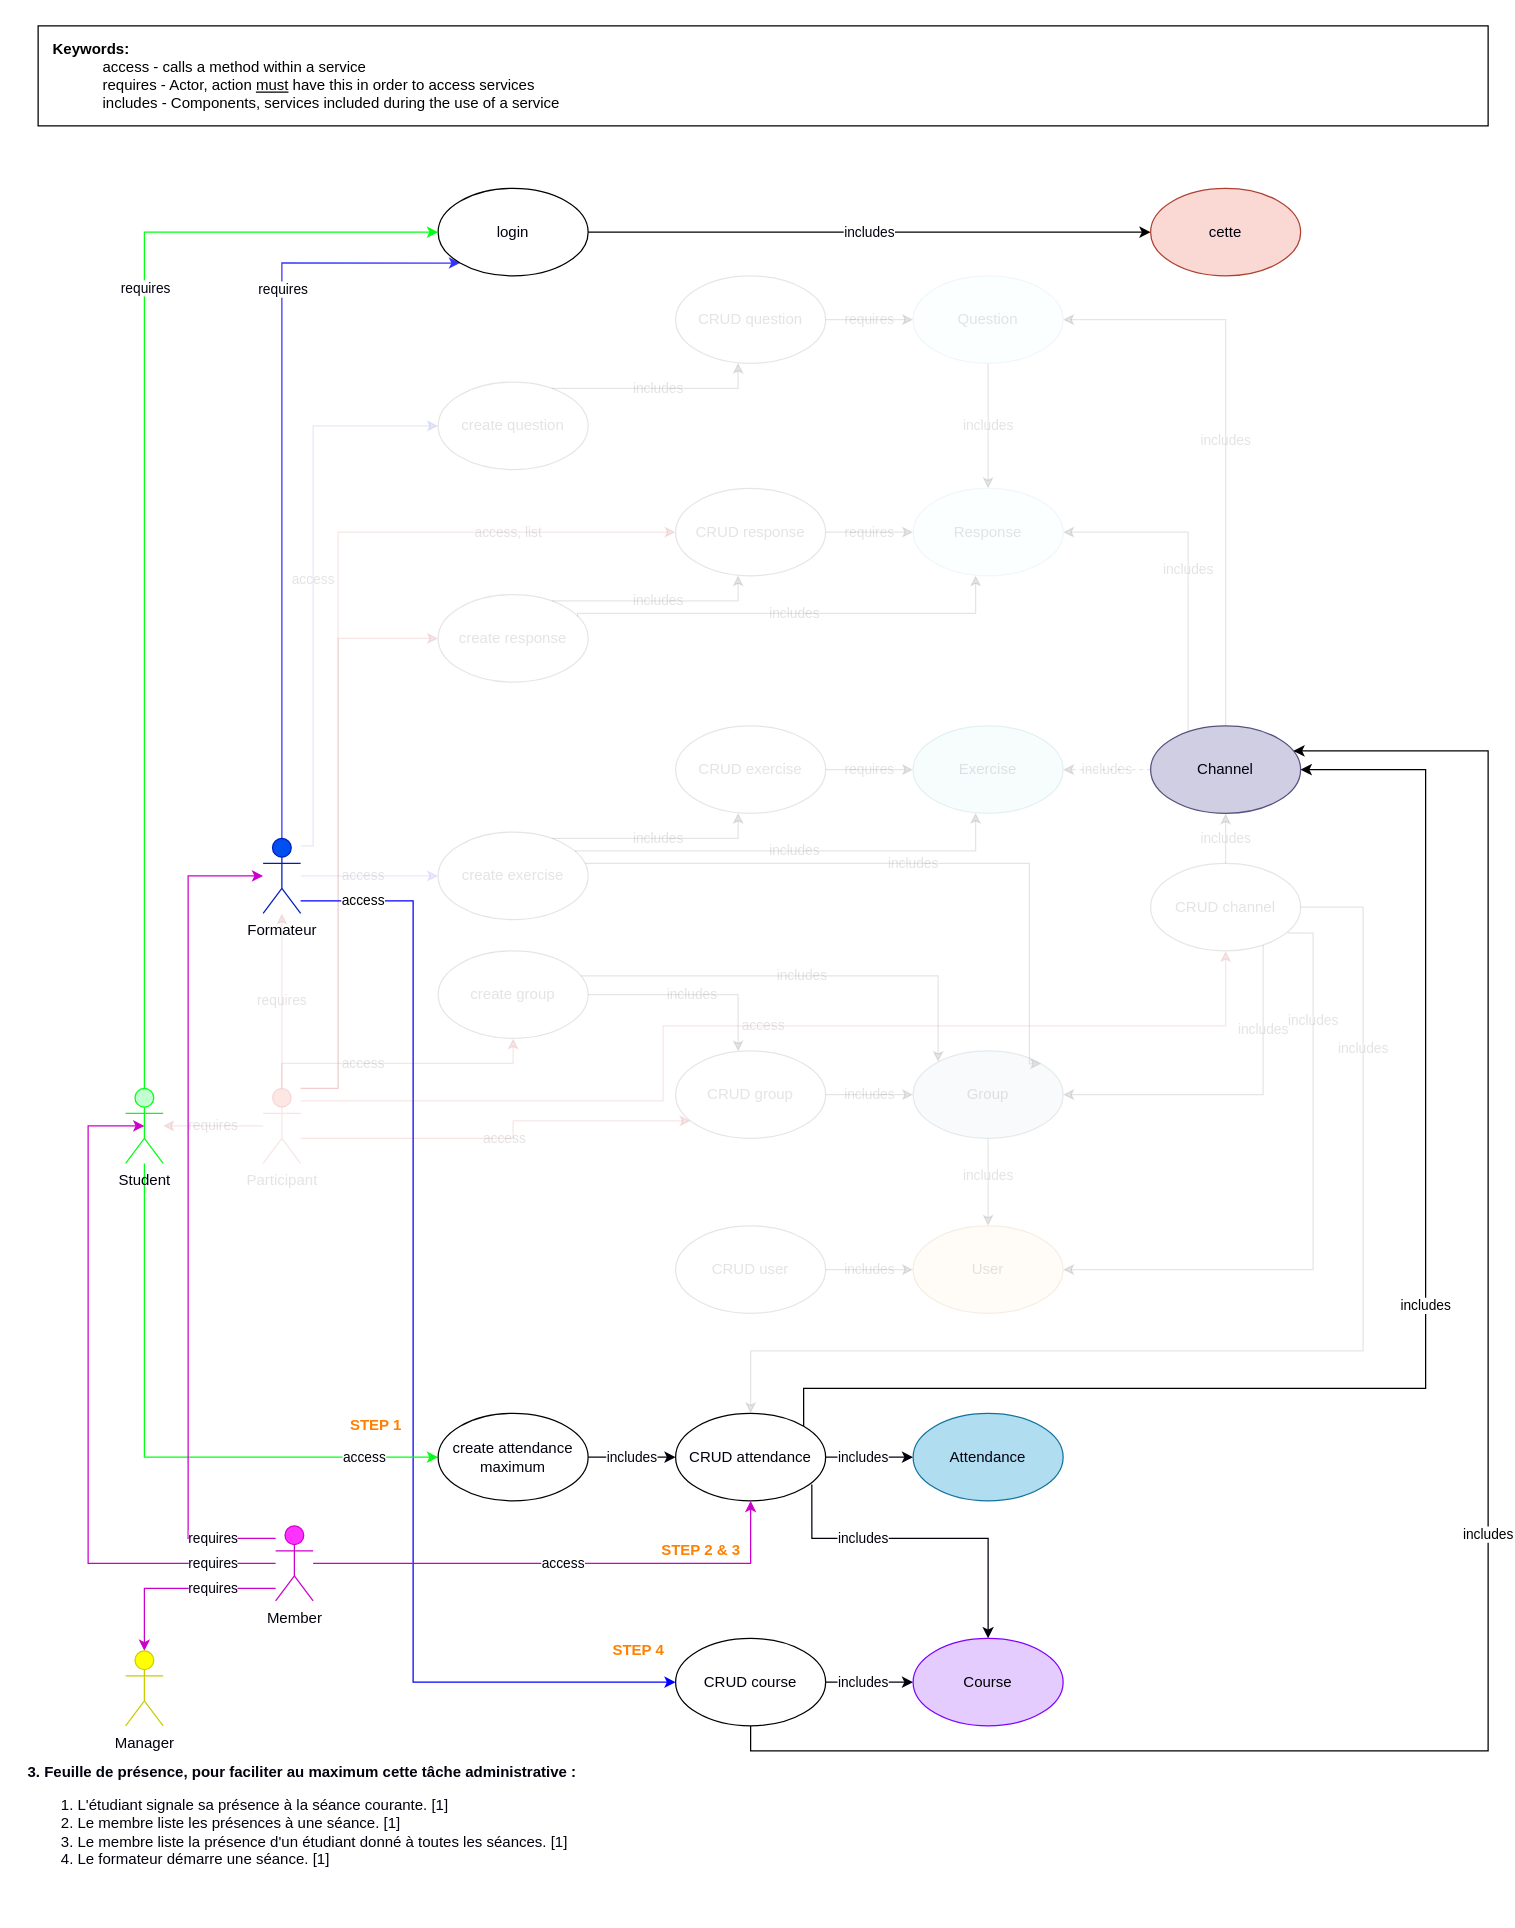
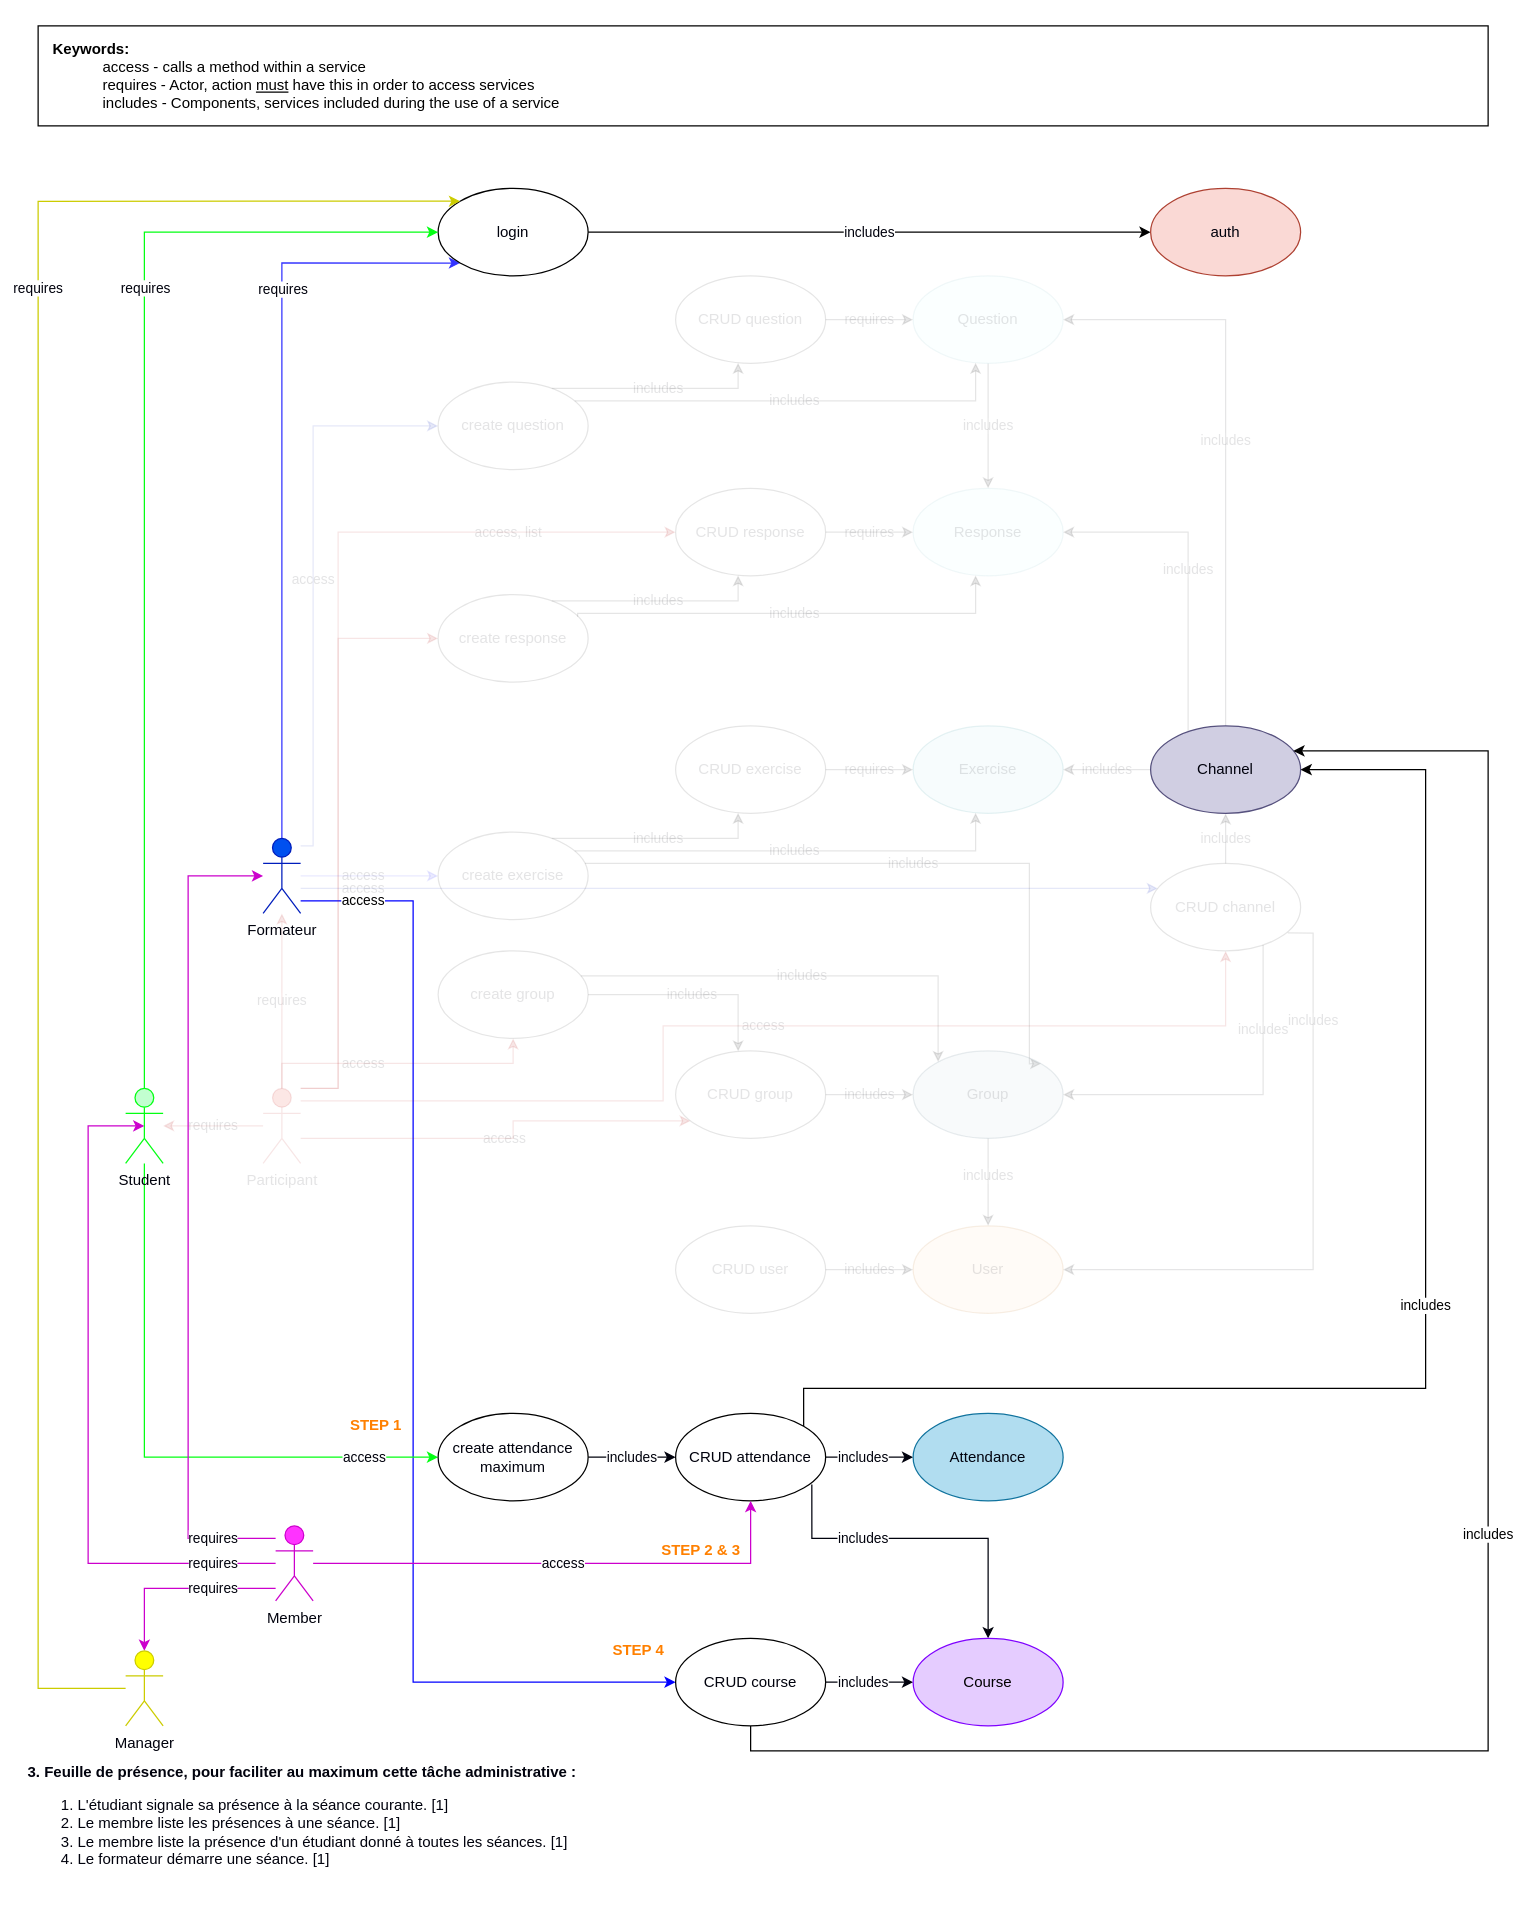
- <mxCell id="16" value="&lt;span style=&quot;font-weight: normal&quot;&gt;cette&lt;/span&gt;" style="ellipse;whiteSpace=wrap;html=1;fontStyle=1;fillColor=#fad9d5;strokeColor=#ae4132;fillOpacity=100;strokeOpacity=100;fontColor=#00020D;" parent="1" vertex="1"><mxGeometry x="920" y="150" width="120" height="70" as="geometry" /></mxCell>
+ <mxCell id="16" value="&lt;span style=&quot;font-weight: normal&quot;&gt;auth&lt;/span&gt;" style="ellipse;whiteSpace=wrap;html=1;fontStyle=1;fillColor=#fad9d5;strokeColor=#ae4132;fillOpacity=100;strokeOpacity=100;fontColor=#00020D;" parent="1" vertex="1"><mxGeometry x="920" y="150" width="120" height="70" as="geometry" /></mxCell>
+ <mxCell id="52" value="includes" style="edgeStyle=orthogonalEdgeStyle;rounded=0;orthogonalLoop=1;jettySize=auto;html=1;strokeOpacity=10;fillOpacity=10;fontColor=#00020D;textOpacity=10;" parent="1" source="54" target="58" edge="1"><mxGeometry relative="1" as="geometry"><Array as="points"><mxPoint x="780" y="320" /></Array></mxGeometry></mxCell>
- <mxCell id="47" value="includes" style="edgeStyle=orthogonalEdgeStyle;rounded=0;orthogonalLoop=1;jettySize=auto;html=1;strokeColor=#00020D;fillOpacity=10;strokeOpacity=10;fontColor=#00020D;textOpacity=10;dashed=1;" parent="1" source="50" target="4" edge="1"><mxGeometry relative="1" as="geometry" /></mxCell>
+ <mxCell id="47" value="includes" style="edgeStyle=orthogonalEdgeStyle;rounded=0;orthogonalLoop=1;jettySize=auto;html=1;strokeColor=#00020D;fillOpacity=10;strokeOpacity=10;fontColor=#00020D;textOpacity=10;" parent="1" source="50" target="4" edge="1"><mxGeometry relative="1" as="geometry" /></mxCell>
+ <mxCell id="81" value="requires" style="edgeStyle=orthogonalEdgeStyle;rounded=0;orthogonalLoop=1;jettySize=auto;html=1;entryX=0;entryY=0;entryDx=0;entryDy=0;fontColor=#00020D;strokeColor=#CCCC00;fillOpacity=100;strokeOpacity=100;" edge="1" parent="1" source="82" target="15"><mxGeometry x="0.49" relative="1" as="geometry"><Array as="points"><mxPoint x="30" y="1350" /><mxPoint x="30" y="160" /></Array><mxPoint as="offset" /></mxGeometry></mxCell>
+ <mxCell id="2" value="access" style="edgeStyle=orthogonalEdgeStyle;rounded=0;orthogonalLoop=1;jettySize=auto;html=1;strokeColor=#001DBC;fillColor=#0050ef;fillOpacity=10;strokeOpacity=10;fontColor=#00020D;textOpacity=10;" parent="1" source="10" target="46" edge="1"><mxGeometry x="-0.854" relative="1" as="geometry"><Array as="points"><mxPoint x="340" y="710" /><mxPoint x="340" y="710" /></Array><mxPoint as="offset" /></mxGeometry></mxCell>
- <mxCell id="45" value="includes" style="edgeStyle=orthogonalEdgeStyle;rounded=0;orthogonalLoop=1;jettySize=auto;html=1;strokeColor=#00020D;fillOpacity=10;strokeOpacity=10;fontColor=#00020D;textOpacity=10;" parent="1" source="46" target="68" edge="1"><mxGeometry x="-0.655" relative="1" as="geometry"><Array as="points"><mxPoint x="1090" y="725" /><mxPoint x="1090" y="1080" /><mxPoint x="600" y="1080" /></Array><mxPoint as="offset" /></mxGeometry></mxCell>
